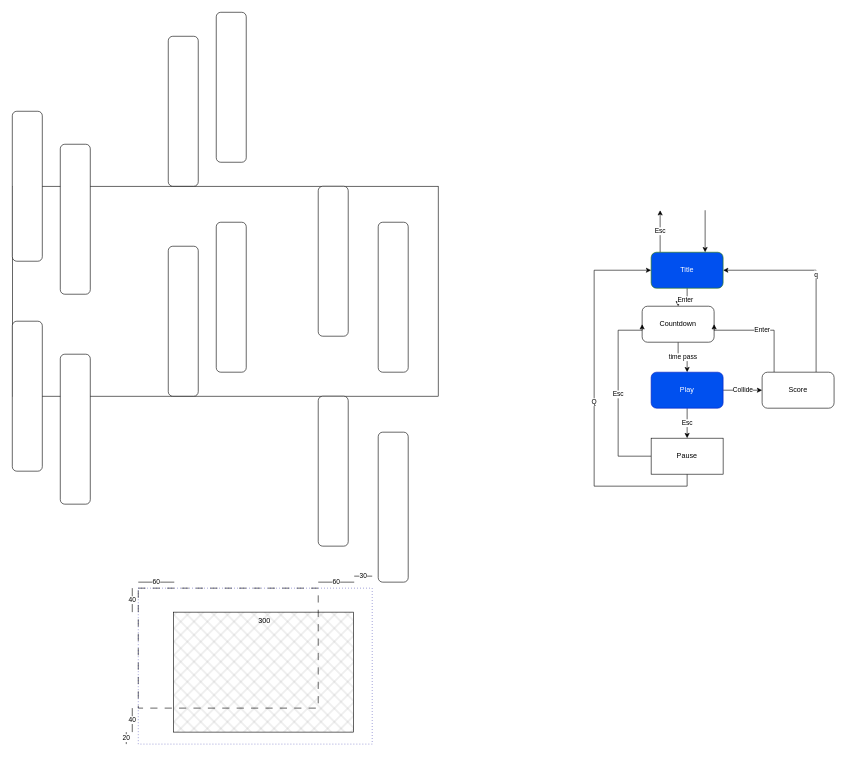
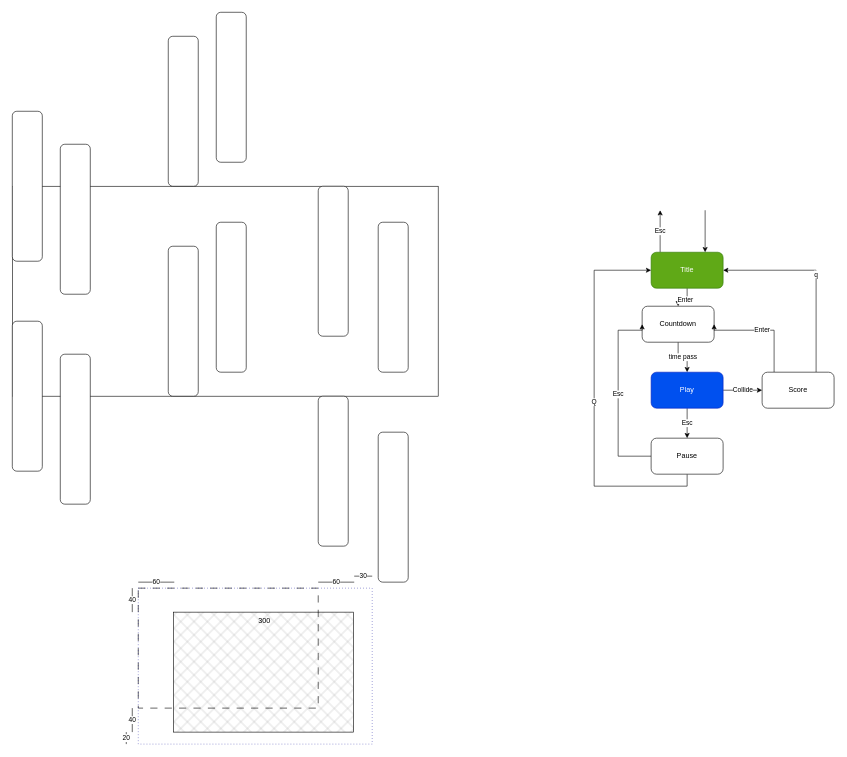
- <mxCell id="27" value="Title" style="rounded=1;whiteSpace=wrap;html=1;fillColor=#0050ef;fontColor=#ffffff;strokeColor=#2D7600;" parent="1" vertex="1"><mxGeometry x="1085" y="420" width="120" height="60" as="geometry" /></mxCell>
+ <mxCell id="27" value="Title" style="rounded=1;whiteSpace=wrap;html=1;fillColor=#60a917;fontColor=#ffffff;strokeColor=#2D7600;" parent="1" vertex="1"><mxGeometry x="1085" y="420" width="120" height="60" as="geometry" /></mxCell>
- <mxCell id="35" value="Pause" style="whiteSpace=wrap;html=1;rounded=0;" parent="1" vertex="1"><mxGeometry x="1085" y="730" width="120" height="60" as="geometry" /></mxCell>
+ <mxCell id="35" value="Pause" style="rounded=1;whiteSpace=wrap;html=1;" parent="1" vertex="1"><mxGeometry x="1085" y="730" width="120" height="60" as="geometry" /></mxCell>
